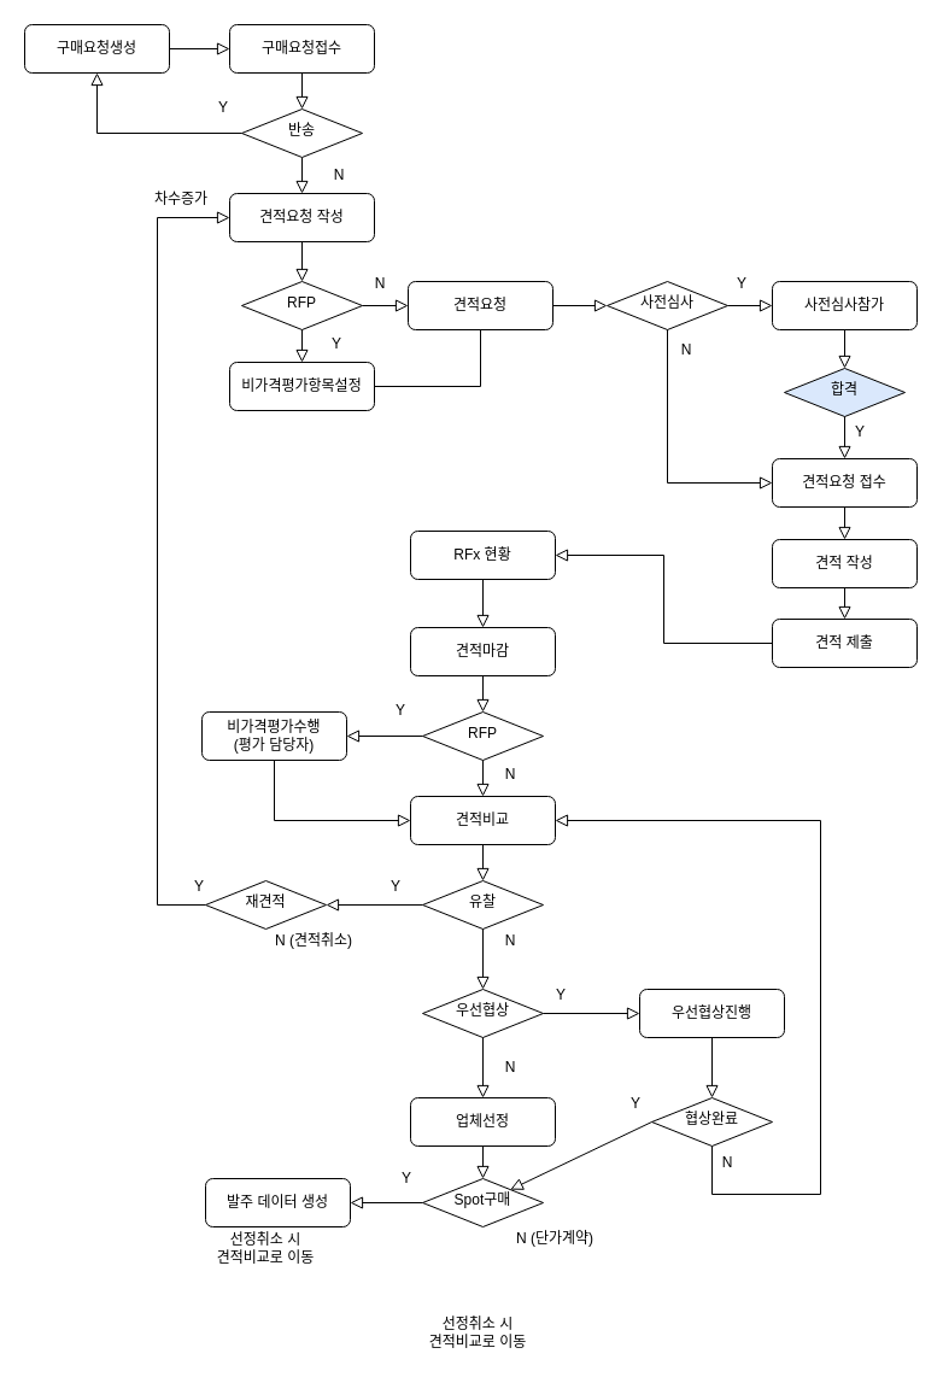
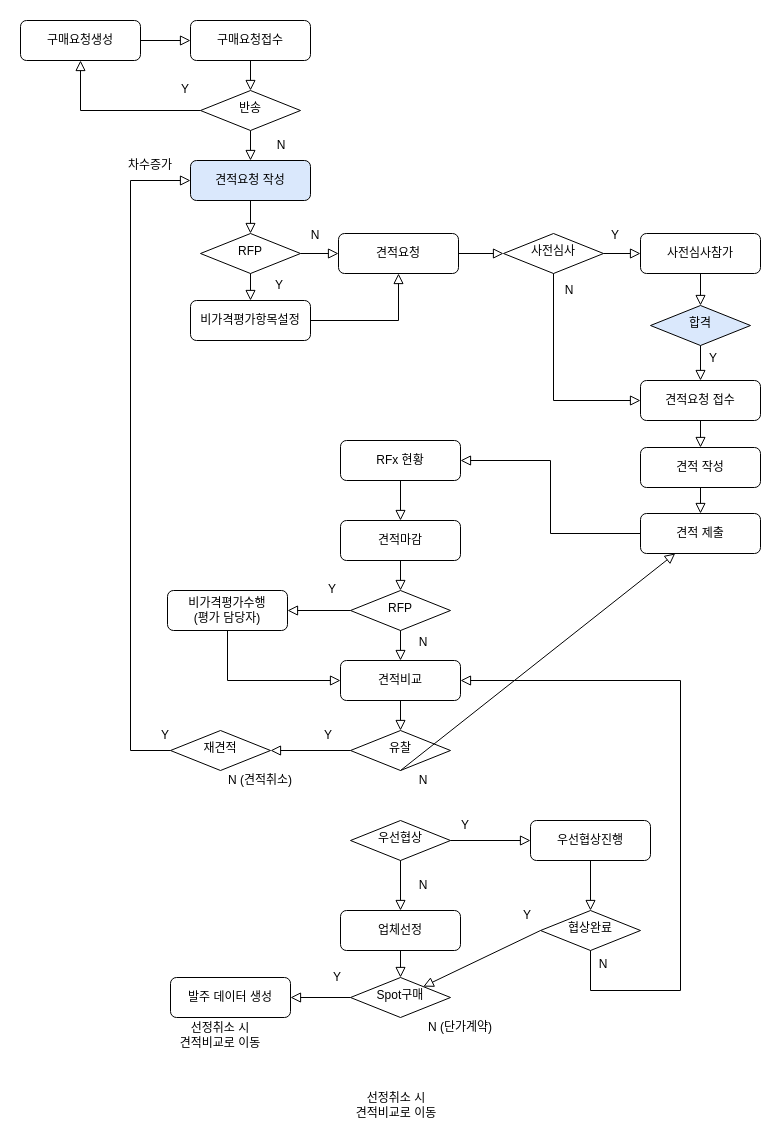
- <mxCell id="8" value="견적요청 작성" style="rounded=1;whiteSpace=wrap;html=1;fontSize=12;glass=0;strokeWidth=1;shadow=0;" vertex="1" parent="1"><mxGeometry x="190" y="160" width="120" height="40" as="geometry" /></mxCell>
+ <mxCell id="8" value="견적요청 작성" style="rounded=1;whiteSpace=wrap;html=1;fontSize=12;glass=0;strokeWidth=1;shadow=0;fillColor=#dae8fc;" vertex="1" parent="1"><mxGeometry x="190" y="160" width="120" height="40" as="geometry" /></mxCell>
- <mxCell id="20" value="" style="rounded=0;html=1;jettySize=auto;orthogonalLoop=1;fontSize=11;endArrow=none;endFill=0;endSize=8;strokeWidth=1;shadow=0;labelBackgroundColor=none;edgeStyle=orthogonalEdgeStyle;entryX=0.5;entryY=1;entryDx=0;entryDy=0;exitX=1;exitY=0.5;exitDx=0;exitDy=0;" edge="1" parent="1" source="15" target="13"><mxGeometry relative="1" as="geometry"><mxPoint x="370" y="307" as="sourcePoint" /><mxPoint x="370" y="340" as="targetPoint" /></mxGeometry></mxCell>
+ <mxCell id="20" value="" style="rounded=0;html=1;jettySize=auto;orthogonalLoop=1;fontSize=11;endArrow=block;endFill=0;endSize=8;strokeWidth=1;shadow=0;labelBackgroundColor=none;edgeStyle=orthogonalEdgeStyle;entryX=0.5;entryY=1;entryDx=0;entryDy=0;exitX=1;exitY=0.5;exitDx=0;exitDy=0;" edge="1" parent="1" source="15" target="13"><mxGeometry relative="1" as="geometry"><mxPoint x="370" y="307" as="sourcePoint" /><mxPoint x="370" y="340" as="targetPoint" /></mxGeometry></mxCell>
- <mxCell id="69" value="" style="rounded=0;html=1;jettySize=auto;orthogonalLoop=1;fontSize=11;endArrow=block;endFill=0;endSize=8;strokeWidth=1;shadow=0;labelBackgroundColor=none;exitX=0.5;exitY=1;exitDx=0;exitDy=0;entryX=0.5;entryY=0;entryDx=0;entryDy=0;" edge="1" parent="1" source="36" target="67"><mxGeometry relative="1" as="geometry"><mxPoint x="520" y="750" as="sourcePoint" /><mxPoint x="520" y="780" as="targetPoint" /></mxGeometry></mxCell>
+ <mxCell id="69" value="" style="rounded=0;html=1;jettySize=auto;orthogonalLoop=1;fontSize=11;endArrow=block;endFill=0;endSize=8;strokeWidth=1;shadow=0;labelBackgroundColor=none;exitX=0.5;exitY=1;exitDx=0;exitDy=0;" edge="1" parent="1" source="36" target="23"><mxGeometry relative="1" as="geometry"><mxPoint x="520" y="750" as="sourcePoint" /><mxPoint x="520" y="780" as="targetPoint" /></mxGeometry></mxCell>
